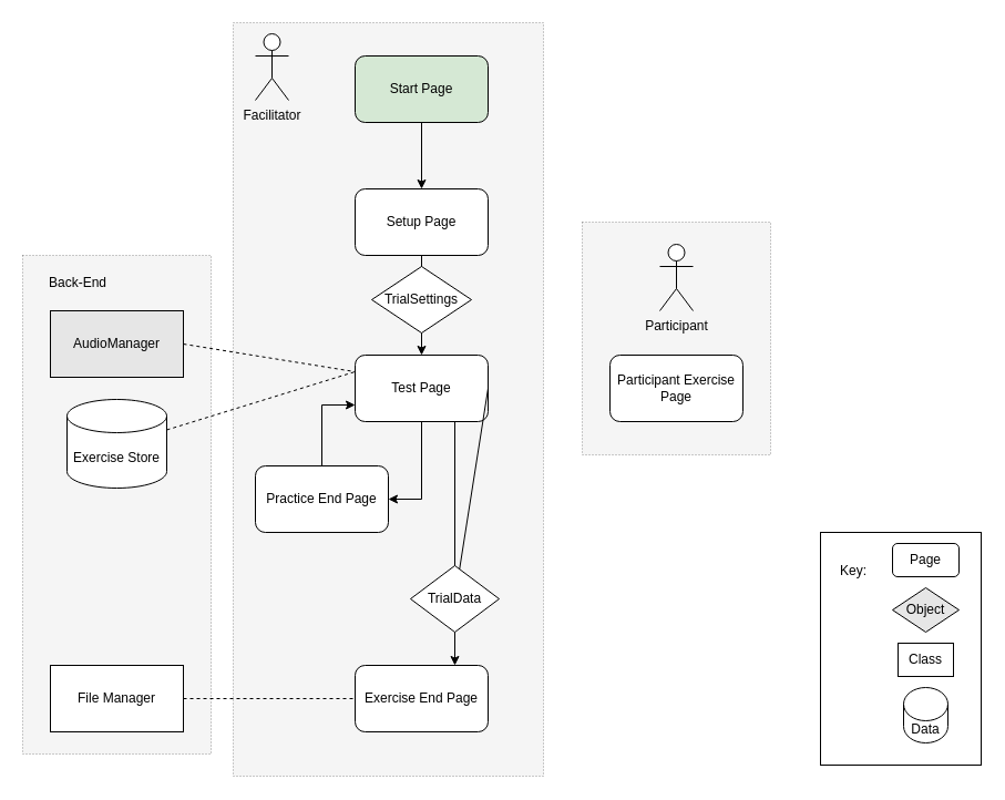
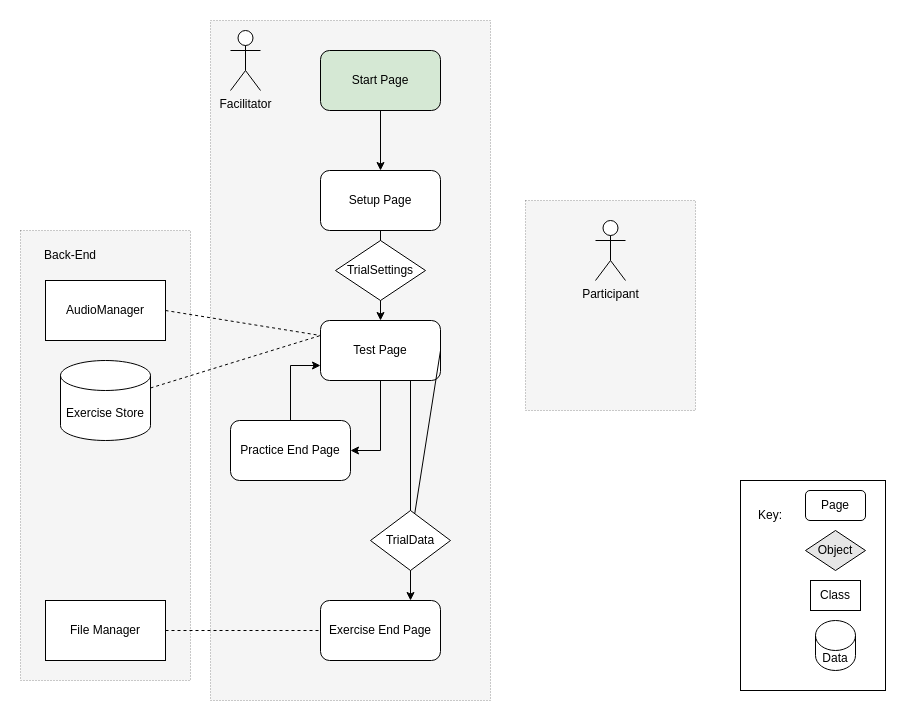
- <mxCell id="18" value="AudioManager" style="rounded=0;whiteSpace=wrap;html=1;fillColor=#e6e6e6;" vertex="1" parent="1"><mxGeometry x="45" y="280" width="120" height="60" as="geometry" /></mxCell>
+ <mxCell id="18" value="AudioManager" style="rounded=0;whiteSpace=wrap;html=1;" vertex="1" parent="1"><mxGeometry x="45" y="280" width="120" height="60" as="geometry" /></mxCell>
- <mxCell id="24" value="Participant Exercise Page" style="rounded=1;whiteSpace=wrap;html=1;" vertex="1" parent="1"><mxGeometry x="550" y="320" width="120" height="60" as="geometry" /></mxCell>
